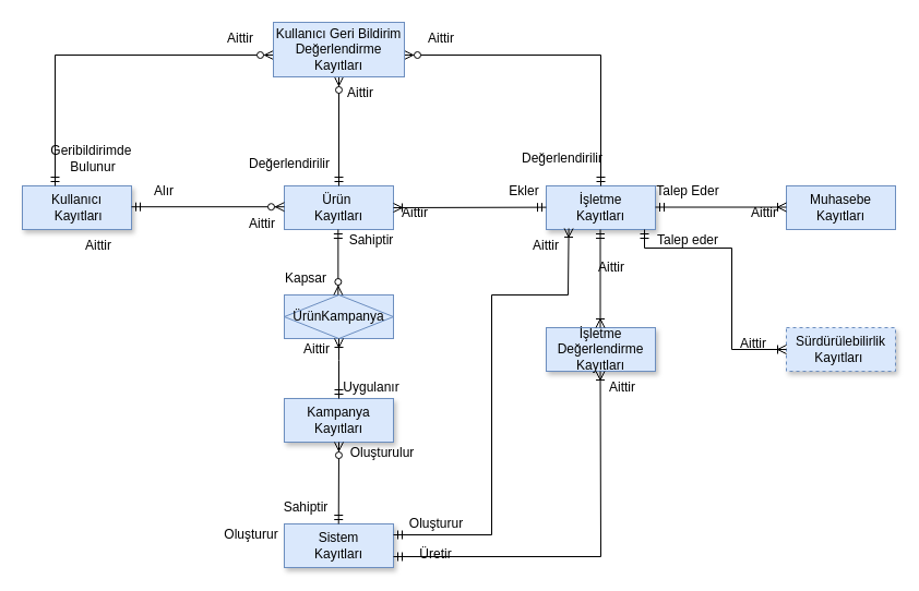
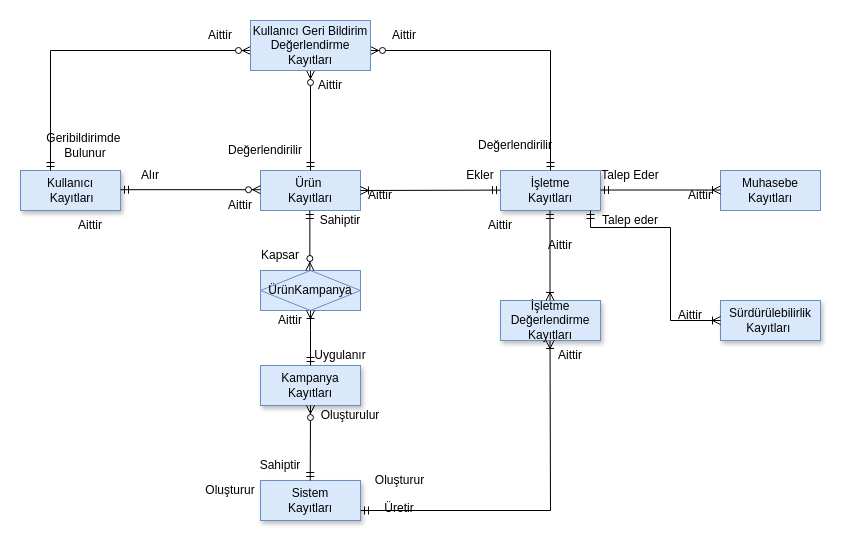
- <mxCell id="7" value="Sürdürülebilirlik&lt;br&gt;&lt;div&gt;&lt;span style=&quot;background-color: transparent; color: light-dark(rgb(0, 0, 0), rgb(255, 255, 255));&quot;&gt;Kayıtları&lt;/span&gt;&amp;nbsp;&lt;/div&gt;" style="whiteSpace=wrap;html=1;align=center;fillColor=#dae8fc;strokeColor=#6c8ebf;shadow=1;dashed=1;" parent="1" vertex="1"><mxGeometry x="720" y="300" width="100" height="40" as="geometry" /></mxCell>
+ <mxCell id="7" value="Sürdürülebilirlik&lt;br&gt;&lt;div&gt;&lt;span style=&quot;background-color: transparent; color: light-dark(rgb(0, 0, 0), rgb(255, 255, 255));&quot;&gt;Kayıtları&lt;/span&gt;&amp;nbsp;&lt;/div&gt;" style="whiteSpace=wrap;html=1;align=center;fillColor=#dae8fc;strokeColor=#6c8ebf;shadow=1;" parent="1" vertex="1"><mxGeometry x="720" y="300" width="100" height="40" as="geometry" /></mxCell>
- <mxCell id="18" value="" style="fontSize=12;html=1;endArrow=ERoneToMany;startArrow=ERmandOne;rounded=0;exitX=1;exitY=0.25;exitDx=0;exitDy=0;entryX=0.206;entryY=0.974;entryDx=0;entryDy=0;entryPerimeter=0;" parent="1" source="8" target="4" edge="1"><mxGeometry width="100" height="100" relative="1" as="geometry"><mxPoint x="424" y="440" as="sourcePoint" /><mxPoint x="520" y="220" as="targetPoint" /><Array as="points"><mxPoint x="450" y="490" /><mxPoint x="450" y="270" /><mxPoint x="520" y="270" /></Array></mxGeometry></mxCell>
